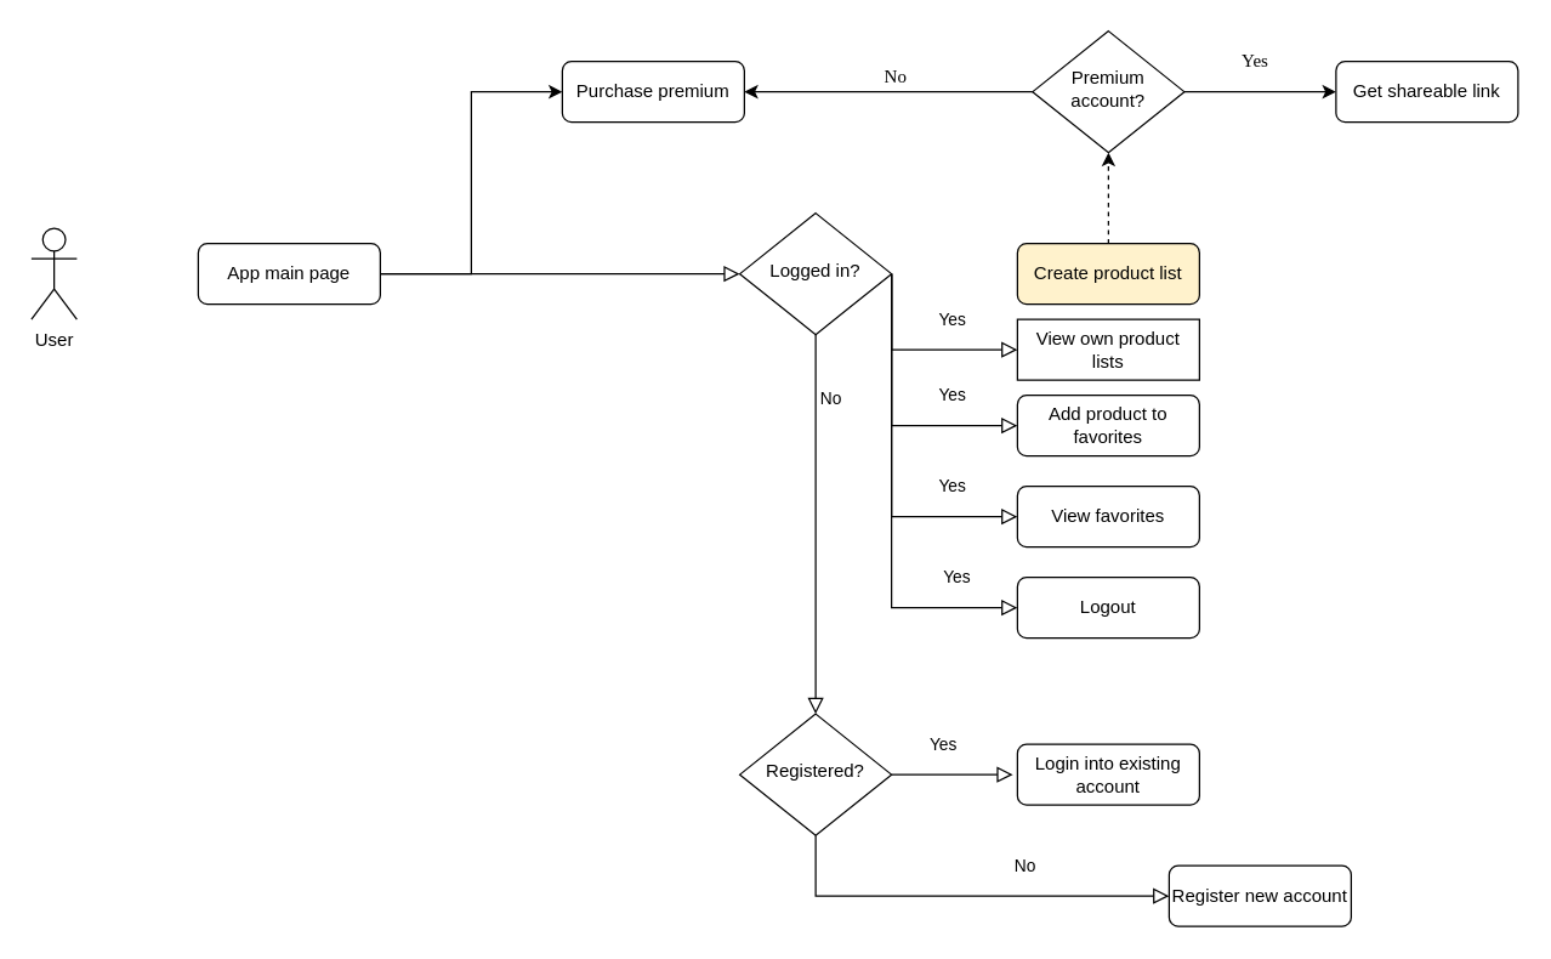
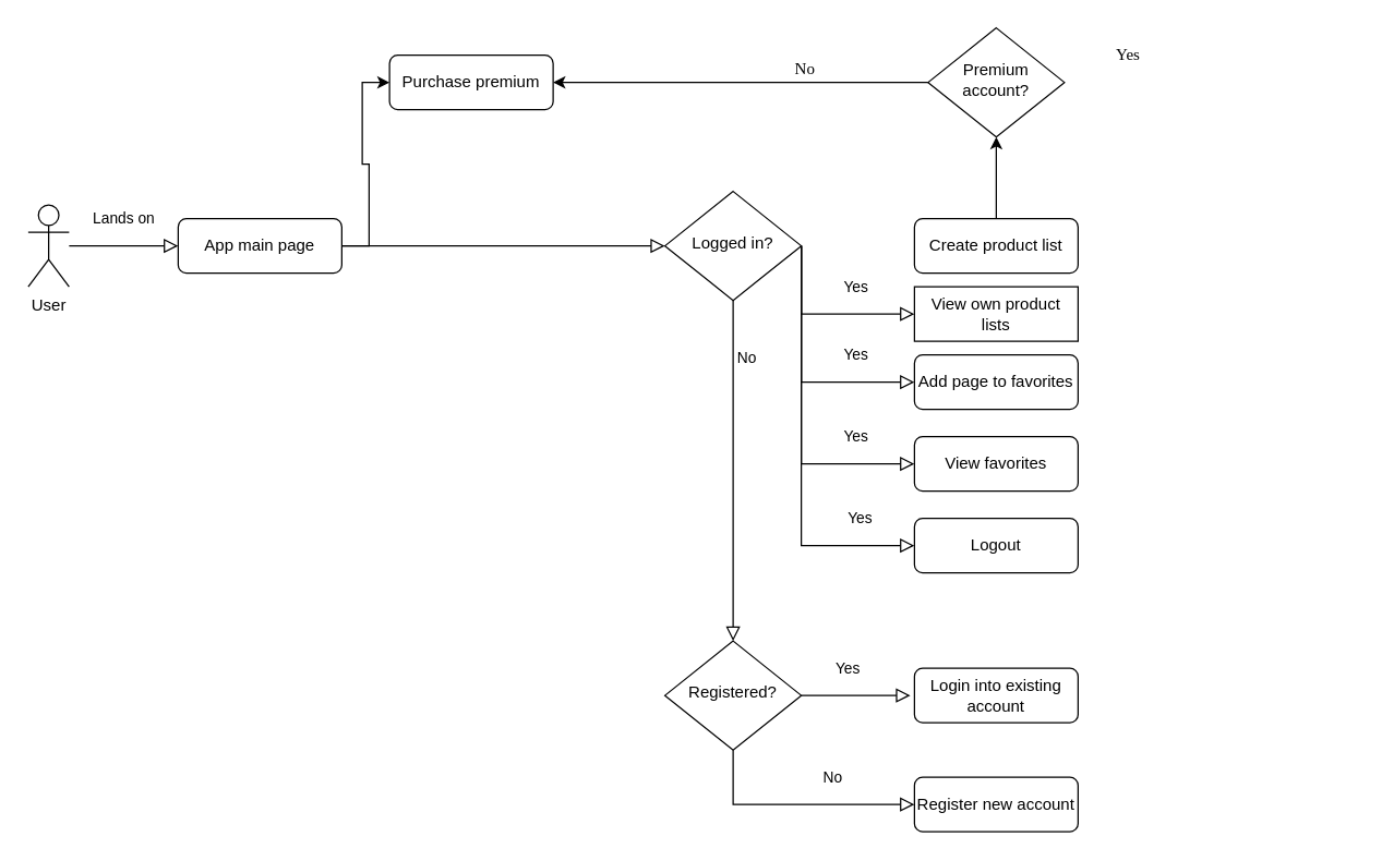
- <mxCell id="29" value="Purchase premium" style="rounded=1;whiteSpace=wrap;html=1;fontSize=12;glass=0;strokeWidth=1;shadow=0;" parent="1" vertex="1"><mxGeometry x="370" y="40" width="120" height="40" as="geometry" /></mxCell>
+ <mxCell id="29" value="Purchase premium" style="rounded=1;whiteSpace=wrap;html=1;fontSize=12;glass=0;strokeWidth=1;shadow=0;" parent="1" vertex="1"><mxGeometry x="285" y="40" width="120" height="40" as="geometry" /></mxCell>
- <mxCell id="6" style="edgeStyle=orthogonalEdgeStyle;rounded=0;orthogonalLoop=1;jettySize=auto;html=1;fontFamily=Verdana;entryX=0;entryY=0.5;entryDx=0;entryDy=0;exitX=1;exitY=0.5;exitDx=0;exitDy=0;" parent="1" source="27" target="10" edge="1"><mxGeometry relative="1" as="geometry"><mxPoint x="853.5" y="100" as="targetPoint" /><mxPoint x="726.5" y="-20" as="sourcePoint" /></mxGeometry></mxCell>
- <mxCell id="10" value="Get shareable link" style="rounded=1;whiteSpace=wrap;html=1;fontSize=12;glass=0;strokeWidth=1;shadow=0;" parent="1" vertex="1"><mxGeometry x="880" y="40" width="120" height="40" as="geometry" /></mxCell>
- <mxCell id="7" style="edgeStyle=orthogonalEdgeStyle;rounded=0;orthogonalLoop=1;jettySize=auto;html=1;entryX=0.5;entryY=1;entryDx=0;entryDy=0;fontFamily=Verdana;dashed=1;" parent="1" source="8" target="27" edge="1"><mxGeometry relative="1" as="geometry" /></mxCell>
+ <mxCell id="7" style="edgeStyle=orthogonalEdgeStyle;rounded=0;orthogonalLoop=1;jettySize=auto;html=1;entryX=0.5;entryY=1;entryDx=0;entryDy=0;fontFamily=Verdana;" parent="1" source="8" target="27" edge="1"><mxGeometry relative="1" as="geometry" /></mxCell>
+ <mxCell id="23" value="Lands on" style="rounded=0;html=1;jettySize=auto;orthogonalLoop=1;fontSize=11;endArrow=block;endFill=0;endSize=8;strokeWidth=1;shadow=0;labelBackgroundColor=none;edgeStyle=orthogonalEdgeStyle;entryX=0;entryY=0.5;entryDx=0;entryDy=0;" parent="1" source="9" target="4" edge="1"><mxGeometry y="20" relative="1" as="geometry"><mxPoint as="offset" /><mxPoint x="80" y="240" as="sourcePoint" /><mxPoint x="163" y="240" as="targetPoint" /><Array as="points"><mxPoint x="90" y="180" /><mxPoint x="90" y="180" /></Array></mxGeometry></mxCell>
- <mxCell id="8" value="Create product list" style="rounded=1;whiteSpace=wrap;html=1;fontSize=12;glass=0;strokeWidth=1;shadow=0;fillColor=#fff2cc;" parent="1" vertex="1"><mxGeometry x="670" y="160" width="120" height="40" as="geometry" /></mxCell>
+ <mxCell id="8" value="Create product list" style="rounded=1;whiteSpace=wrap;html=1;fontSize=12;glass=0;strokeWidth=1;shadow=0;" parent="1" vertex="1"><mxGeometry x="670" y="160" width="120" height="40" as="geometry" /></mxCell>
- <mxCell id="14" value="Add product to favorites" style="rounded=1;whiteSpace=wrap;html=1;fontSize=12;glass=0;strokeWidth=1;shadow=0;" parent="1" vertex="1"><mxGeometry x="670" y="260" width="120" height="40" as="geometry" /></mxCell>
+ <mxCell id="14" value="Add page to favorites" style="rounded=1;whiteSpace=wrap;html=1;fontSize=12;glass=0;strokeWidth=1;shadow=0;" parent="1" vertex="1"><mxGeometry x="670" y="260" width="120" height="40" as="geometry" /></mxCell>
- <mxCell id="21" value="Register new account" style="rounded=1;whiteSpace=wrap;html=1;fontSize=12;glass=0;strokeWidth=1;shadow=0;" parent="1" vertex="1"><mxGeometry x="770" y="570" width="120" height="40" as="geometry" /></mxCell>
+ <mxCell id="21" value="Register new account" style="rounded=1;whiteSpace=wrap;html=1;fontSize=12;glass=0;strokeWidth=1;shadow=0;" parent="1" vertex="1"><mxGeometry x="670" y="570" width="120" height="40" as="geometry" /></mxCell>
